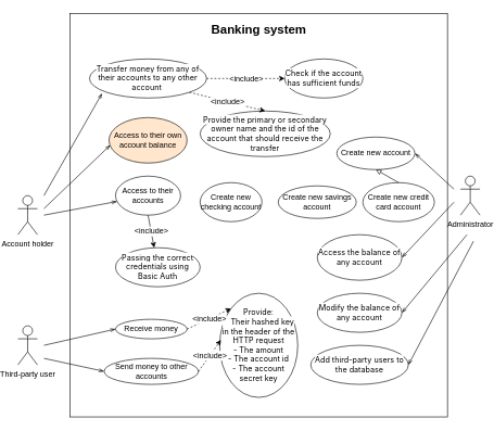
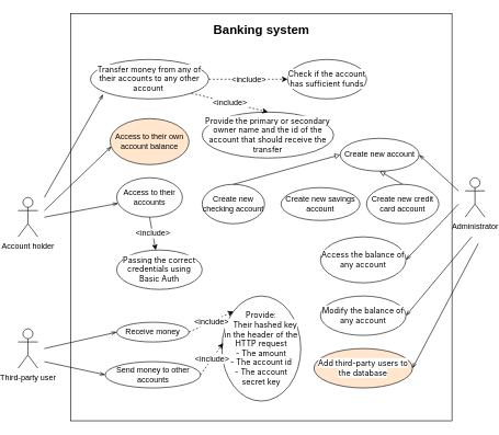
+ <mxCell id="16" value="" style="endArrow=block;html=1;rounded=0;fontSize=12;entryX=0;entryY=0.5;entryDx=0;entryDy=0;exitX=0.5;exitY=0;exitDx=0;exitDy=0;endFill=0;" edge="1" parent="1" source="15" target="12"><mxGeometry width="50" height="50" relative="1" as="geometry"><mxPoint x="350" y="430" as="sourcePoint" /><mxPoint x="400" y="380" as="targetPoint" /></mxGeometry></mxCell>
- <mxCell id="37" value="&lt;span style=&quot;font-family: Inter, &amp;quot;Open Sans&amp;quot;, &amp;quot;Helvetica Neue&amp;quot;, Helvetica, Arial, sans-serif; text-align: left; background-color: rgb(255, 255, 255); font-size: 12px;&quot;&gt;Add third-party users to the database&lt;/span&gt;" style="ellipse;whiteSpace=wrap;html=1;fontSize=12;" vertex="1" parent="1"><mxGeometry x="470" y="530" width="150" height="60" as="geometry" /></mxCell>
+ <mxCell id="37" value="&lt;span style=&quot;font-family: Inter, &amp;quot;Open Sans&amp;quot;, &amp;quot;Helvetica Neue&amp;quot;, Helvetica, Arial, sans-serif; text-align: left; background-color: rgb(255, 255, 255); font-size: 12px;&quot;&gt;Add third-party users to the database&lt;/span&gt;" style="ellipse;whiteSpace=wrap;html=1;fontSize=12;fillColor=#ffe6cc;" vertex="1" parent="1"><mxGeometry x="470" y="530" width="150" height="60" as="geometry" /></mxCell>
